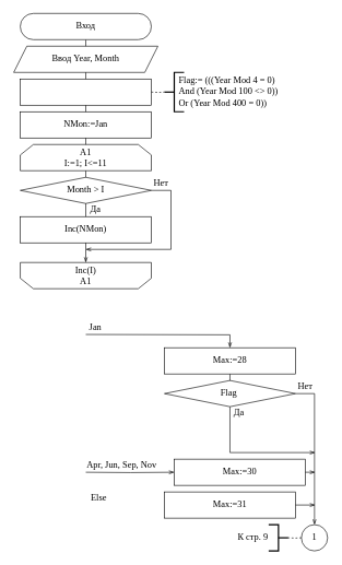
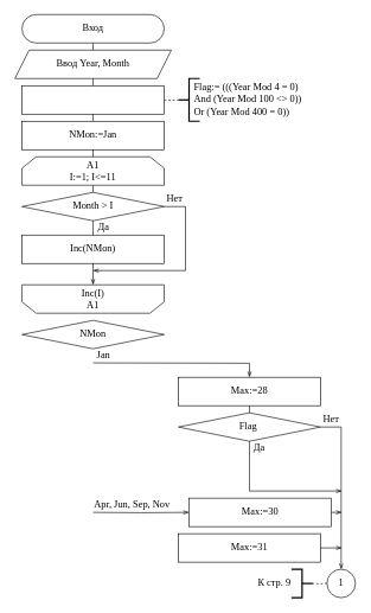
+ <mxCell id="17" value="NMon" style="rhombus;whiteSpace=wrap;html=1;rounded=0;strokeWidth=1;fontFamily=Times New Roman;fontSize=14;" parent="1" vertex="1"><mxGeometry x="30" y="450" width="200" height="40" as="geometry" /></mxCell>
- <mxCell id="18" value="Else" style="text;html=1;strokeColor=none;fillColor=none;align=center;verticalAlign=middle;whiteSpace=wrap;rounded=0;fontSize=14;fontFamily=Times New Roman;" parent="1" vertex="1"><mxGeometry x="130" y="750" width="40" height="20" as="geometry" /></mxCell>
